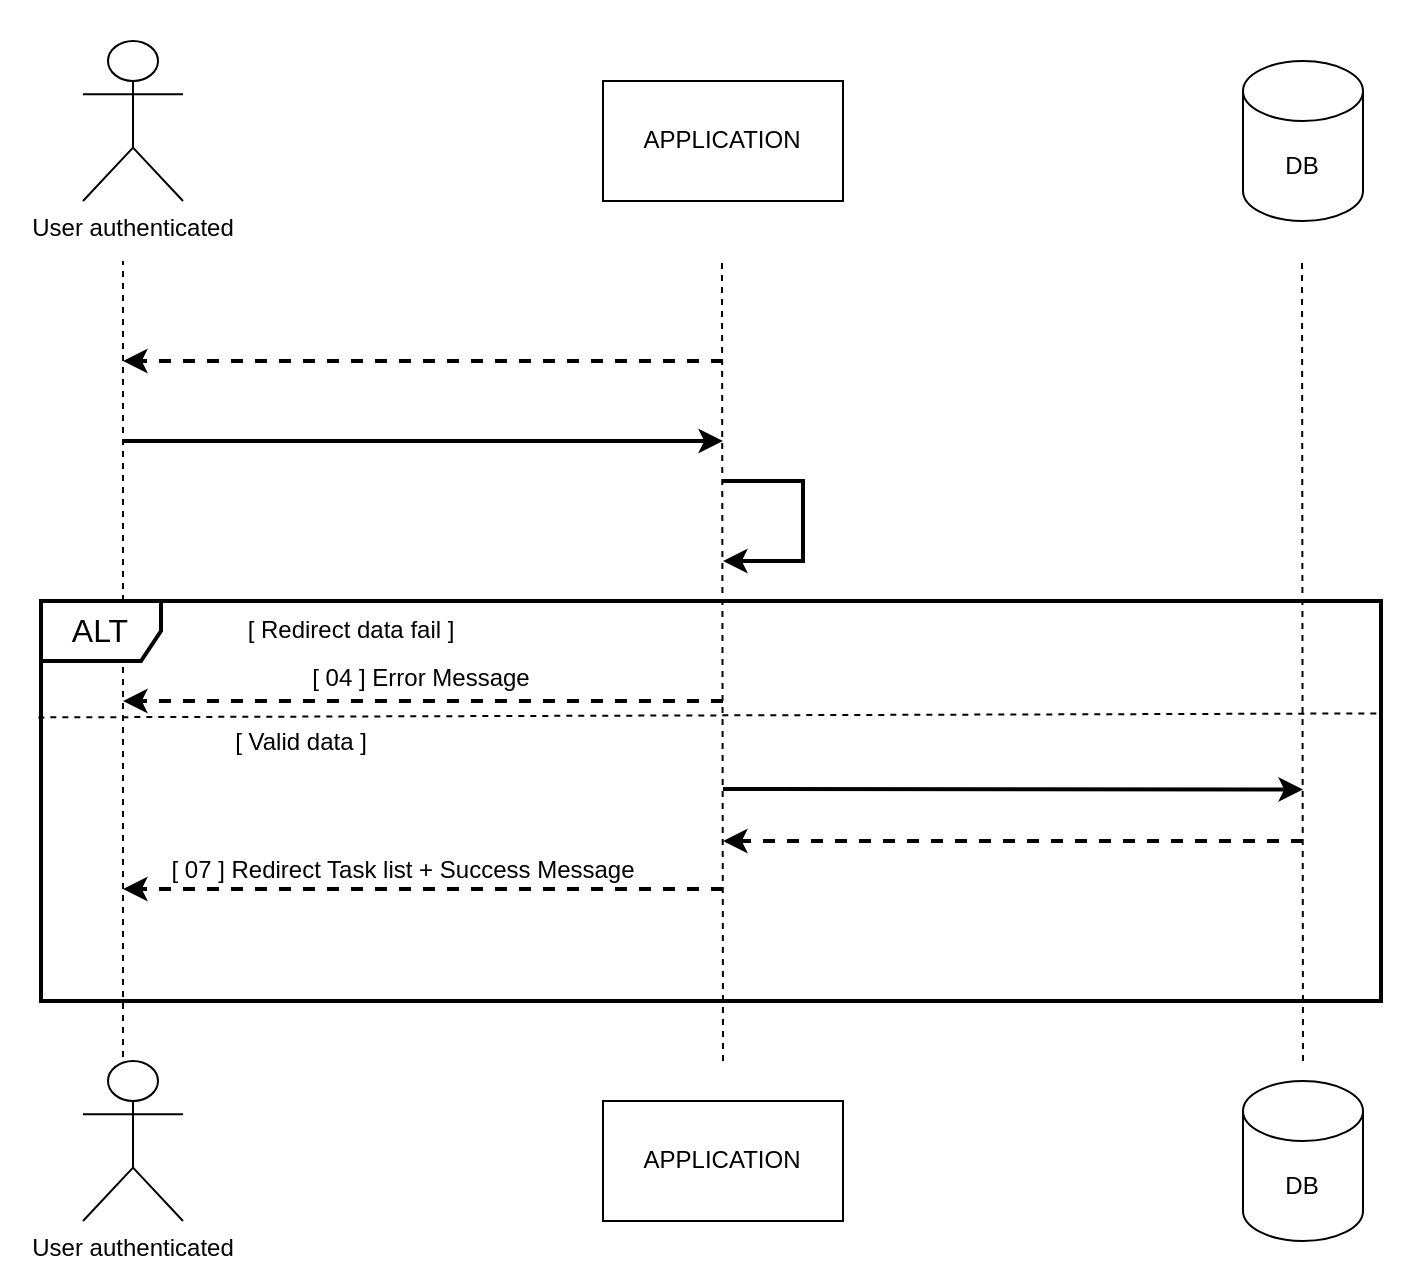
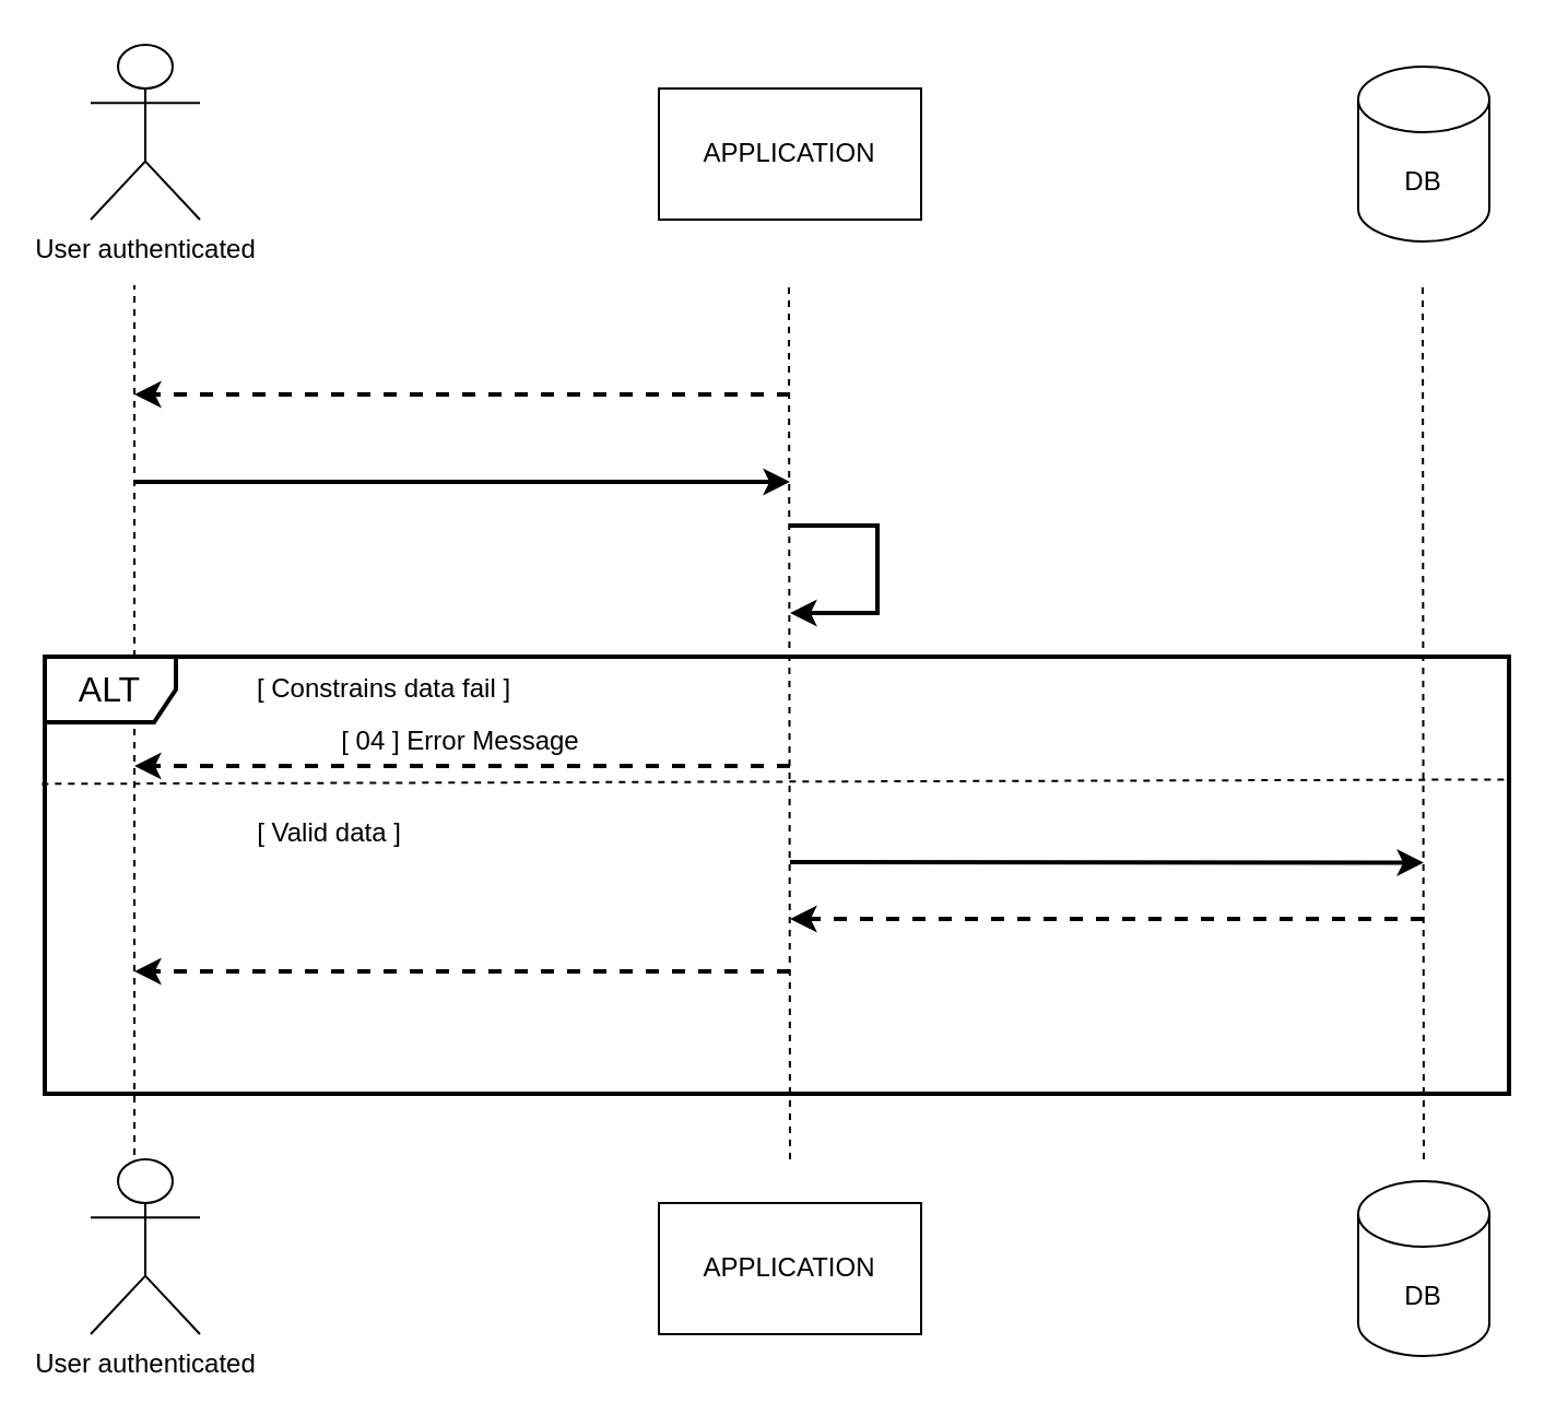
- <mxCell id="15" value="[ Redirect data fail ]" style="text;html=1;align=center;verticalAlign=middle;resizable=0;points=[];autosize=1;strokeColor=none;fillColor=none;" vertex="1" parent="13"><mxGeometry x="85" width="140" height="30" as="geometry" /></mxCell>
+ <mxCell id="15" value="[ Constrains data fail ]" style="text;html=1;align=center;verticalAlign=middle;resizable=0;points=[];autosize=1;strokeColor=none;fillColor=none;" vertex="1" parent="13"><mxGeometry x="85" width="140" height="30" as="geometry" /></mxCell>
- <mxCell id="19" value="[ Valid data ]" style="text;html=1;align=center;verticalAlign=middle;resizable=0;points=[];autosize=1;strokeColor=none;fillColor=none;" vertex="1" parent="13"><mxGeometry x="85" y="56.0" width="90" height="30" as="geometry" /></mxCell>
+ <mxCell id="19" value="[ Valid data ]" style="text;html=1;align=center;verticalAlign=middle;resizable=0;points=[];autosize=1;strokeColor=none;fillColor=none;" vertex="1" parent="13"><mxGeometry x="85" y="66" width="90" height="30" as="geometry" /></mxCell>
- <mxCell id="17" value="[ 07 ] Redirect Task list + Success Message" style="text;html=1;align=center;verticalAlign=middle;resizable=0;points=[];autosize=1;strokeColor=none;fillColor=none;" vertex="1" parent="13"><mxGeometry x="51" y="120.001" width="260" height="30" as="geometry" /></mxCell>
